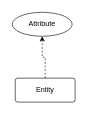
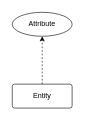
- <mxCell id="4" value="Entity" style="rounded=1;arcSize=10;whiteSpace=wrap;html=1;align=center;" vertex="1" parent="1"><mxGeometry x="25" y="130" width="100" height="40" as="geometry" /></mxCell>
+ <mxCell id="4" value="Entity" style="rounded=1;arcSize=10;whiteSpace=wrap;html=1;align=center;" vertex="1" parent="1"><mxGeometry x="20" y="140" width="100" height="40" as="geometry" /></mxCell>
